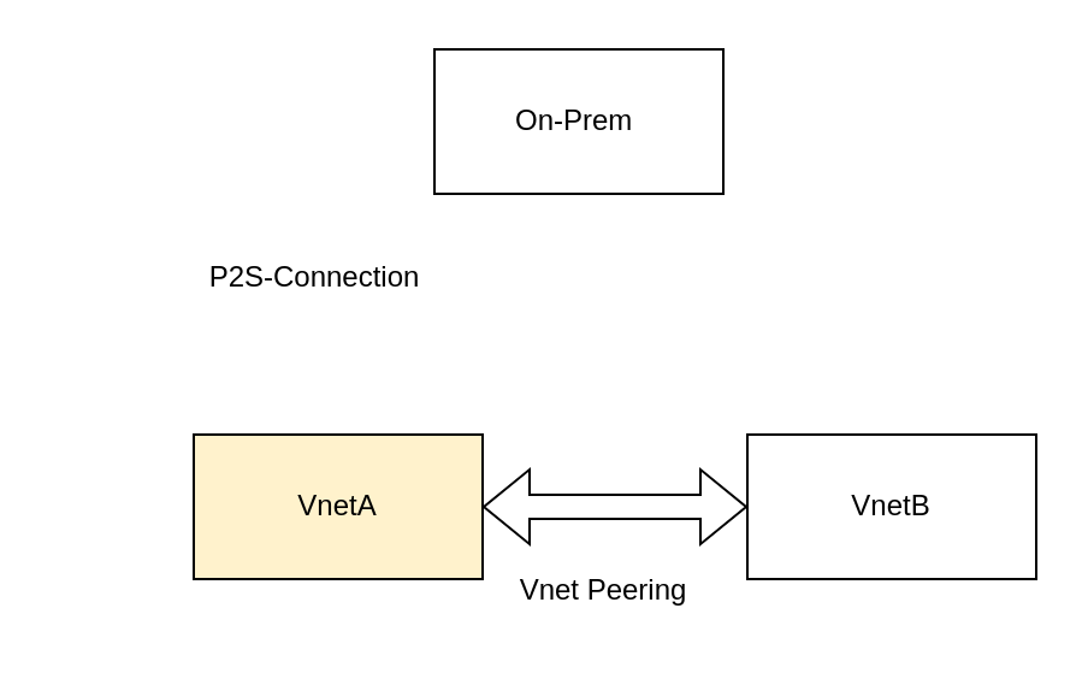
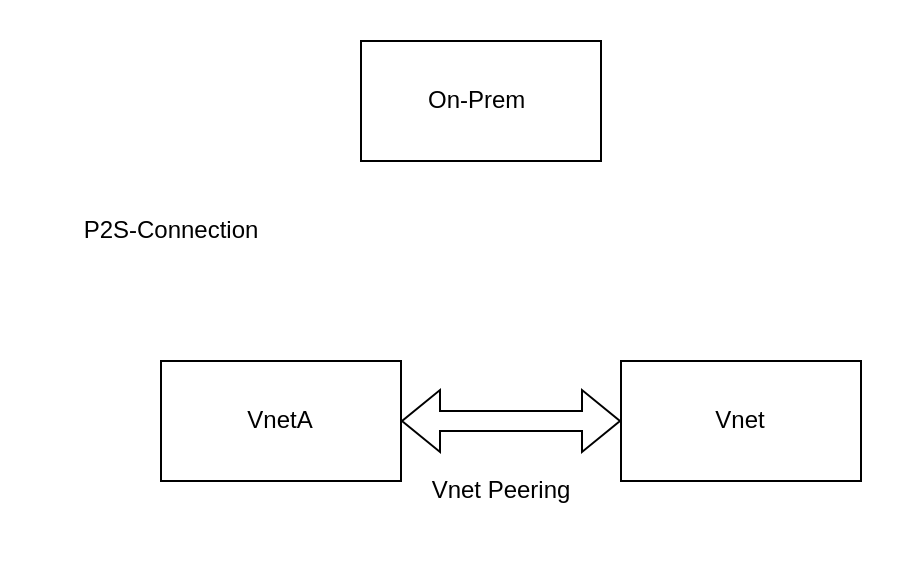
- <mxCell id="5" value="P2S-Connection" style="text;html=1;align=center;verticalAlign=middle;resizable=0;points=[];autosize=1;strokeColor=none;fillColor=none;" vertex="1" parent="1"><mxGeometry x="65" y="100" width="130" height="30" as="geometry" /></mxCell>
+ <mxCell id="5" value="P2S-Connection" style="text;html=1;align=center;verticalAlign=middle;resizable=0;points=[];autosize=1;strokeColor=none;fillColor=none;" vertex="1" parent="1"><mxGeometry x="20" y="100" width="130" height="30" as="geometry" /></mxCell>
- <mxCell id="2" value="VnetA" style="rounded=0;whiteSpace=wrap;html=1;fillColor=#fff2cc;" vertex="1" parent="1"><mxGeometry x="80" y="180" width="120" height="60" as="geometry" /></mxCell>
+ <mxCell id="2" value="VnetA" style="rounded=0;whiteSpace=wrap;html=1;" vertex="1" parent="1"><mxGeometry x="80" y="180" width="120" height="60" as="geometry" /></mxCell>
- <mxCell id="3" value="VnetB" style="rounded=0;whiteSpace=wrap;html=1;" vertex="1" parent="1"><mxGeometry x="310" y="180" width="120" height="60" as="geometry" /></mxCell>
+ <mxCell id="3" value="Vnet" style="rounded=0;whiteSpace=wrap;html=1;" vertex="1" parent="1"><mxGeometry x="310" y="180" width="120" height="60" as="geometry" /></mxCell>
